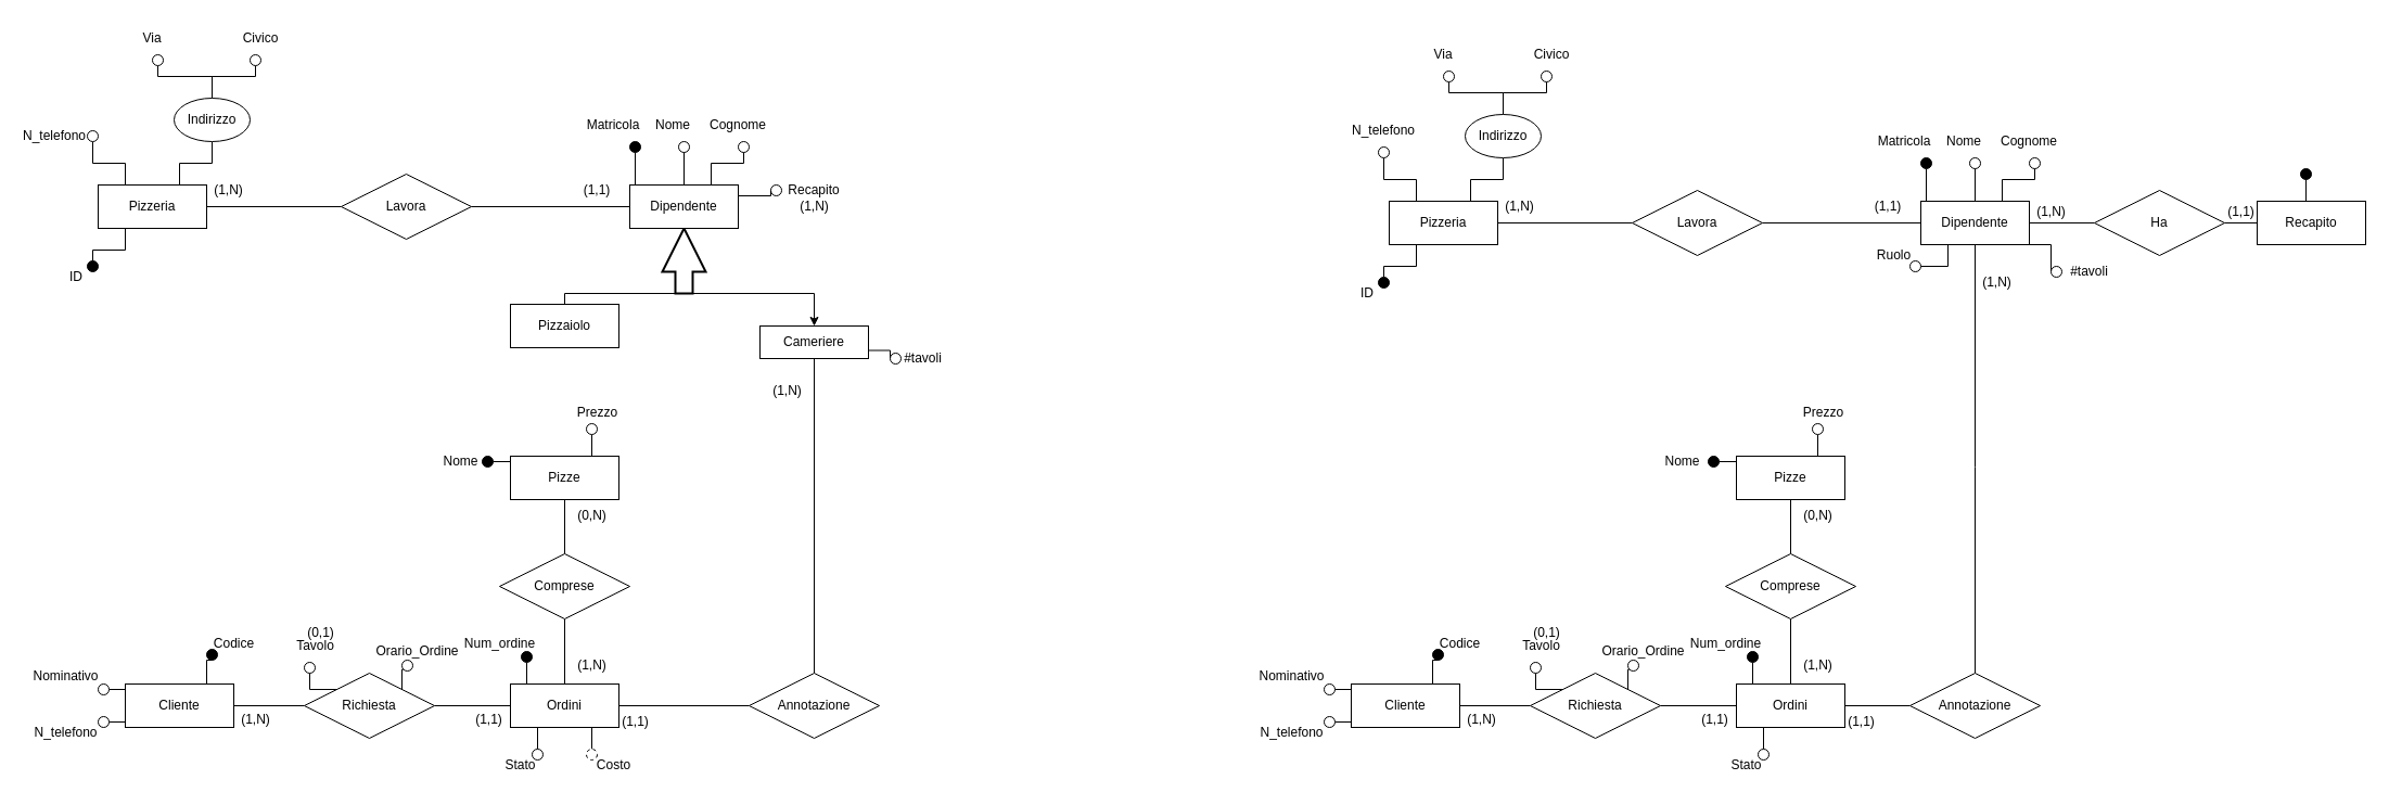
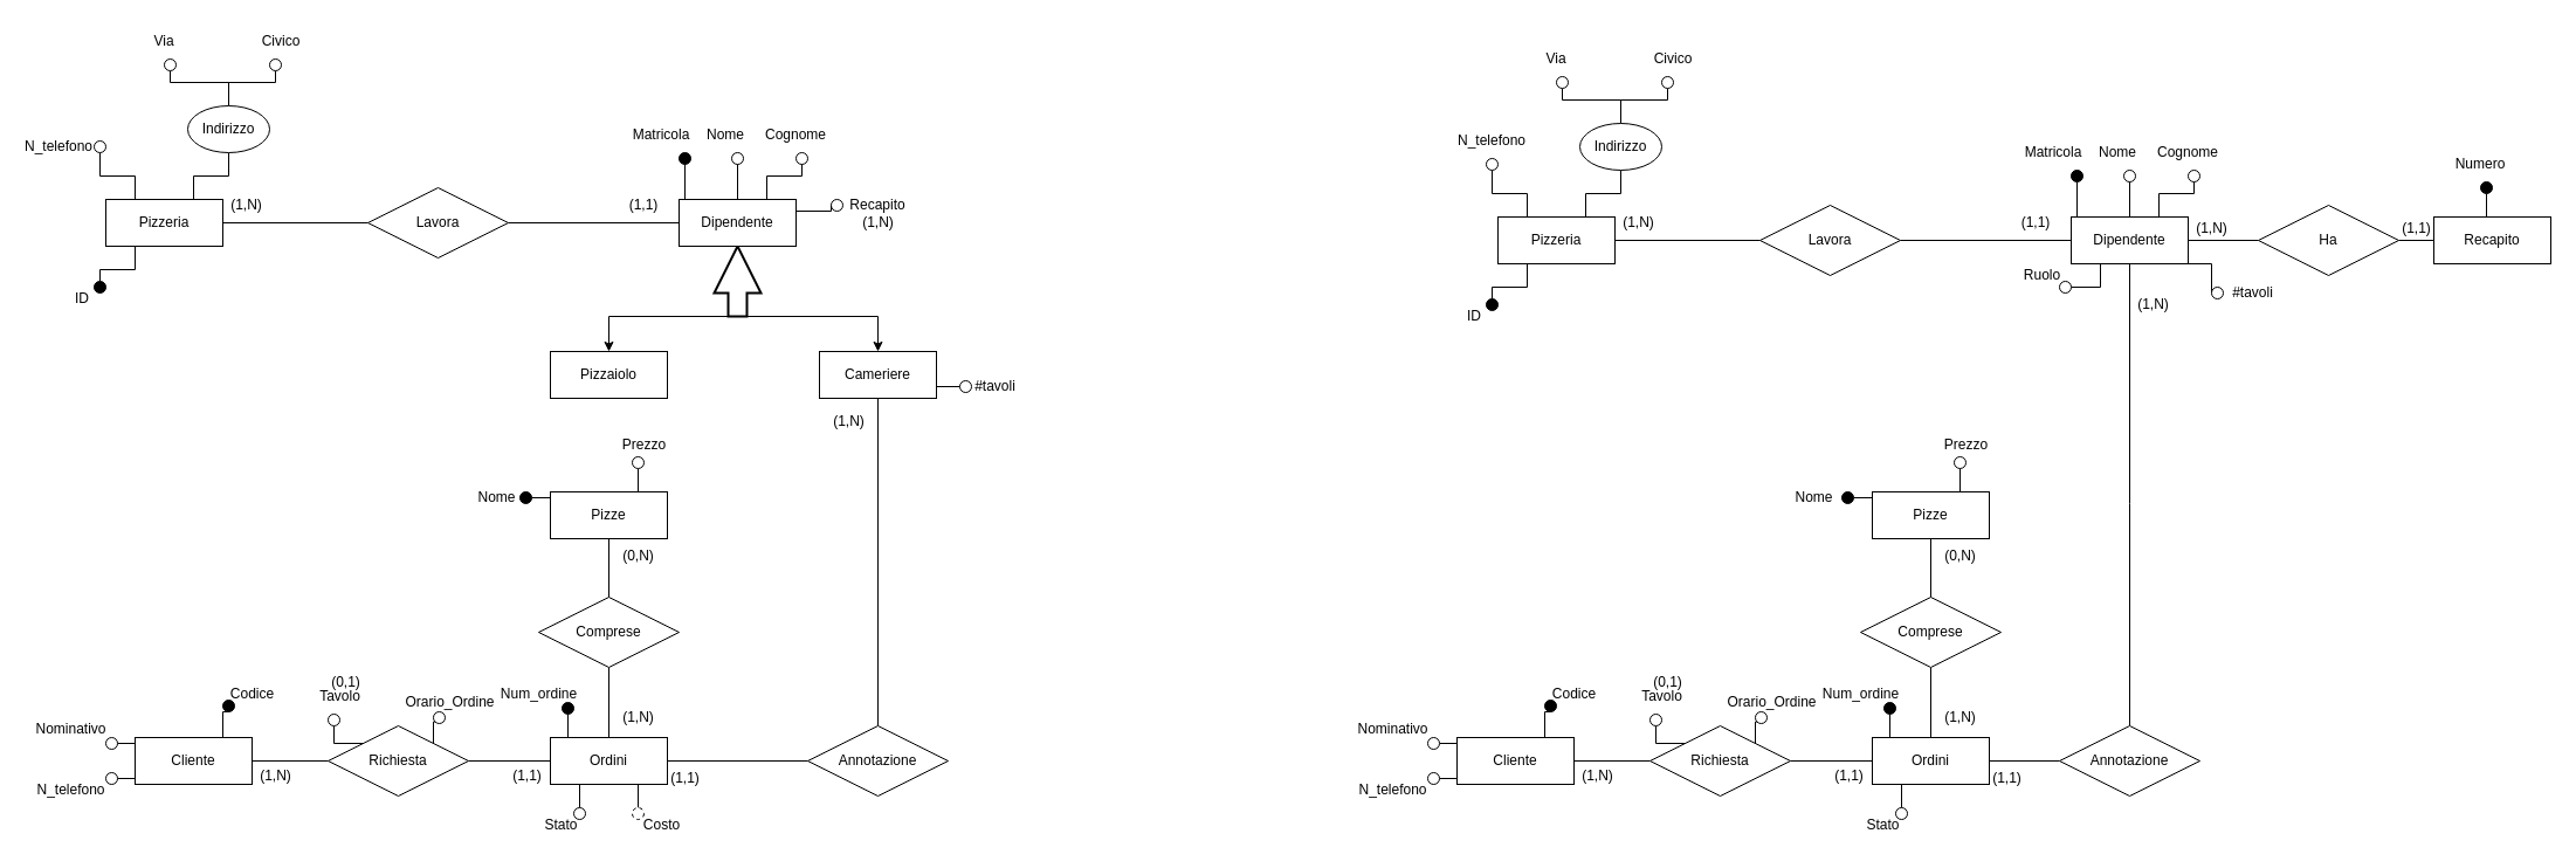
+ <mxCell id="182" value="Numero" style="text;html=1;strokeColor=none;fillColor=none;align=center;verticalAlign=middle;whiteSpace=wrap;rounded=0;" vertex="1" parent="1"><mxGeometry x="2090" y="125" width="60" height="30" as="geometry" /></mxCell>
- <mxCell id="36" value="Pizzaiolo" style="whiteSpace=wrap;html=1;align=center;" parent="1" vertex="1"><mxGeometry x="470" y="280" width="100" height="40" as="geometry" /></mxCell>
+ <mxCell id="36" value="Pizzaiolo" style="whiteSpace=wrap;html=1;align=center;" parent="1" vertex="1"><mxGeometry x="470" y="300" width="100" height="40" as="geometry" /></mxCell>
- <mxCell id="39" value="Cameriere" style="whiteSpace=wrap;html=1;align=center;" parent="1" vertex="1"><mxGeometry x="700" y="300" width="100" height="30" as="geometry" /></mxCell>
+ <mxCell id="39" value="Cameriere" style="whiteSpace=wrap;html=1;align=center;" parent="1" vertex="1"><mxGeometry x="700" y="300" width="100" height="40" as="geometry" /></mxCell>
